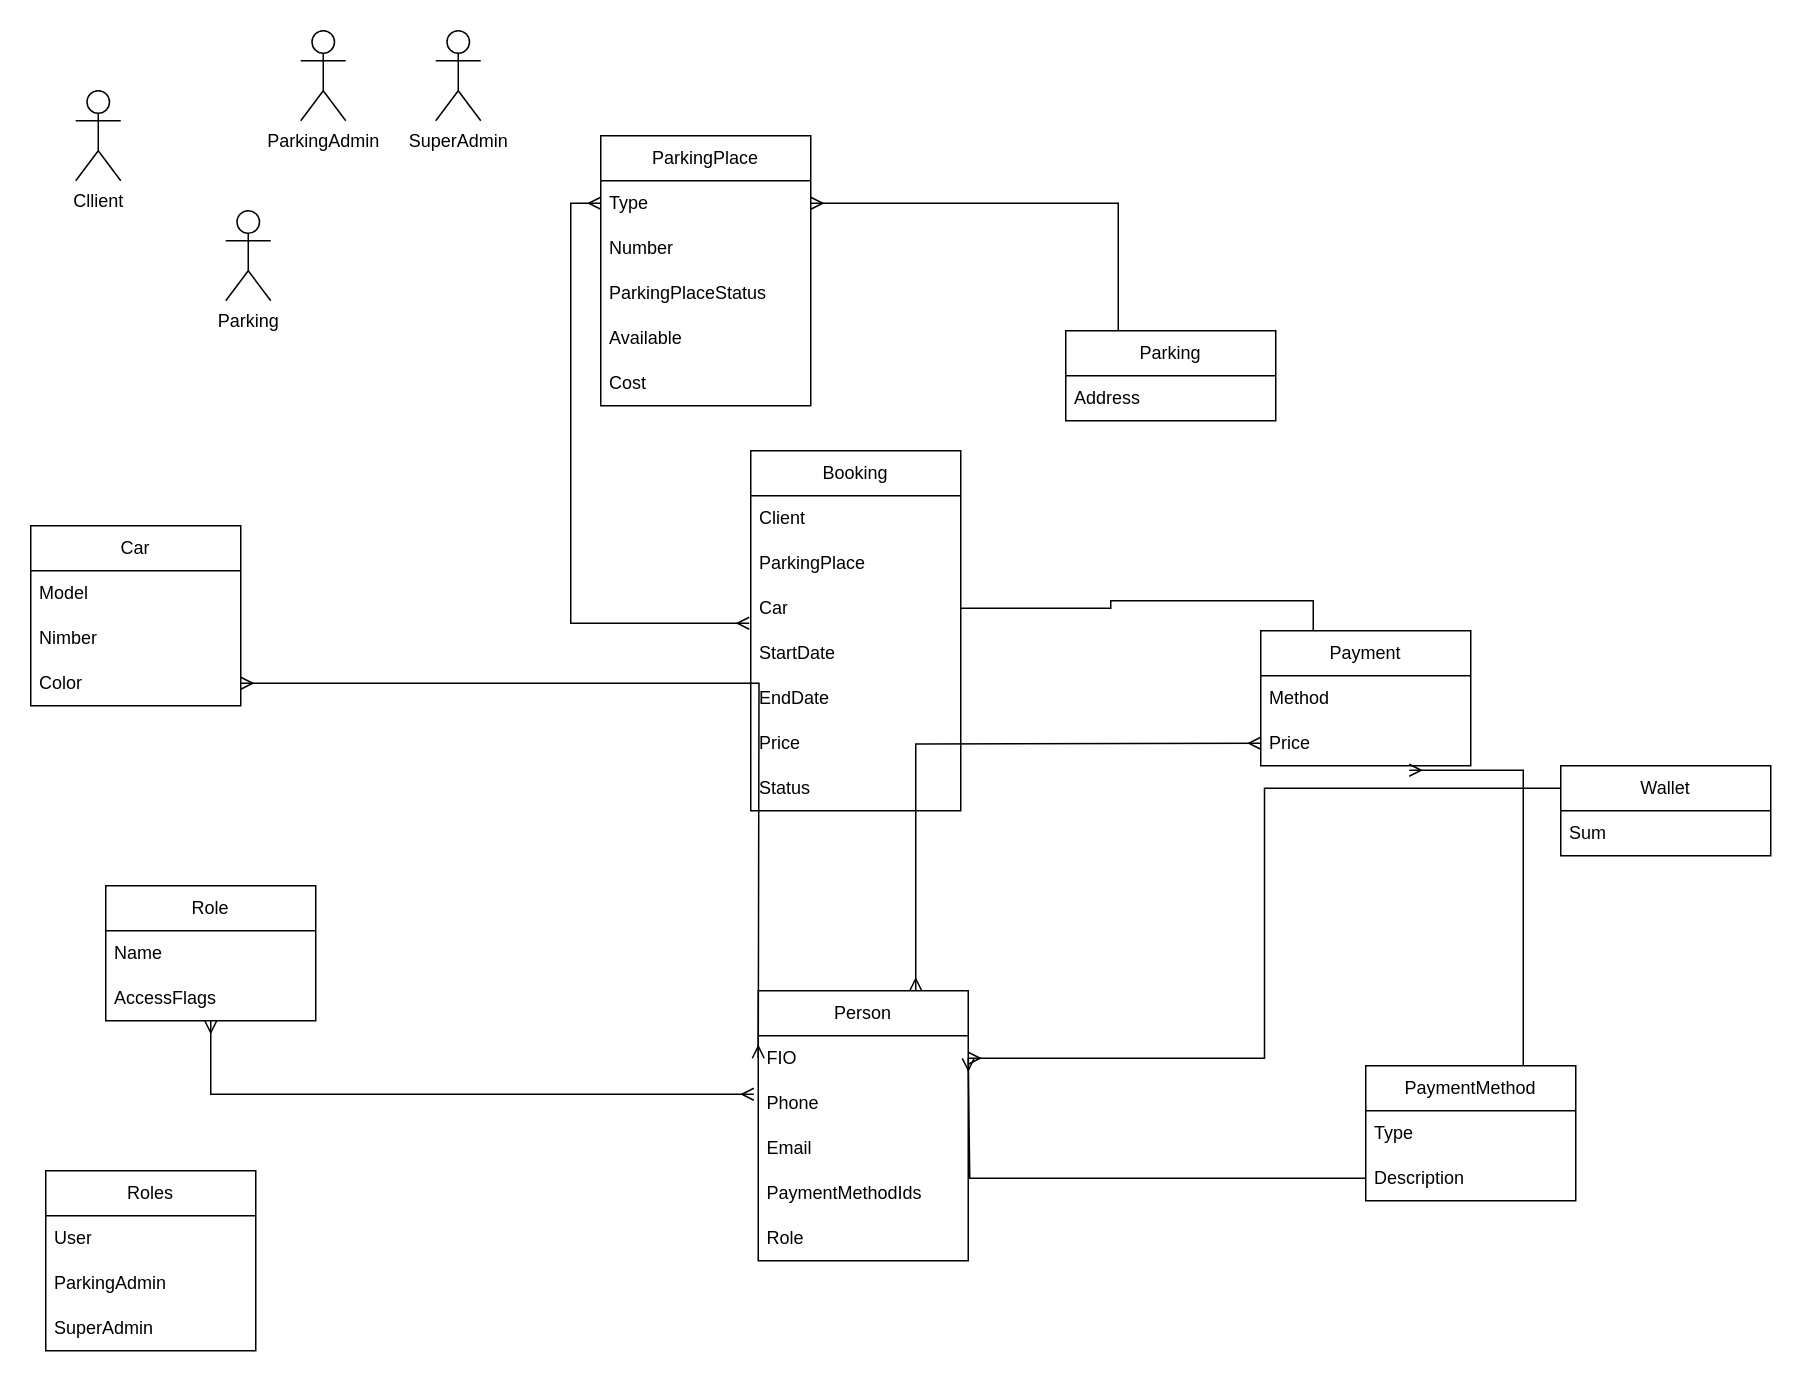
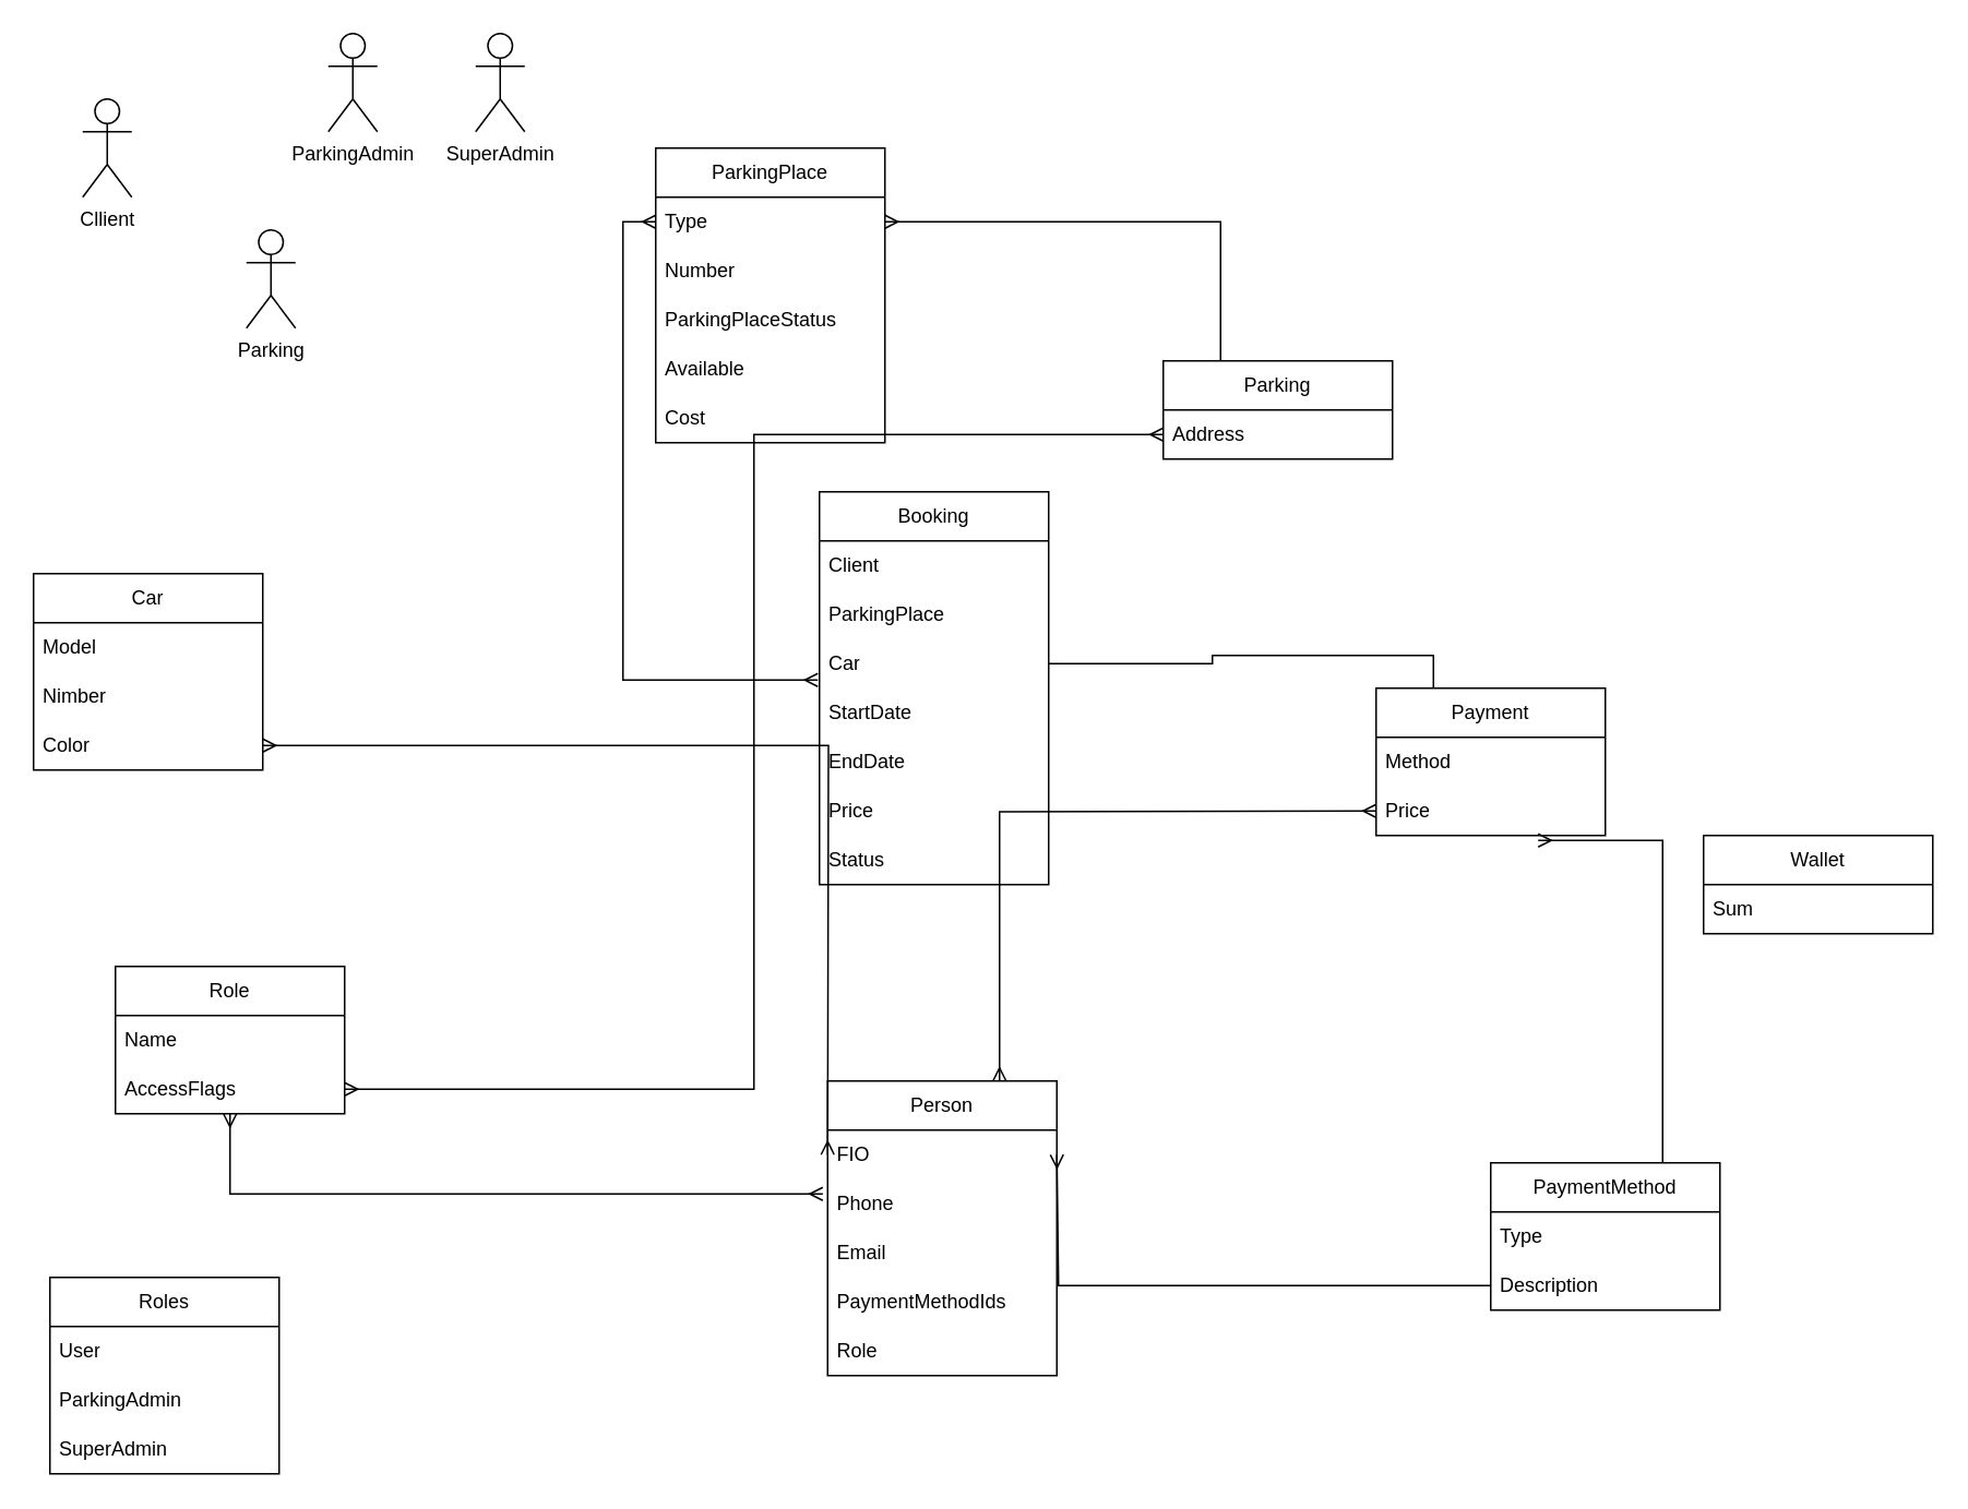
+ <mxCell id="54" style="edgeStyle=orthogonalEdgeStyle;rounded=0;orthogonalLoop=1;jettySize=auto;html=1;exitX=1;exitY=0.5;exitDx=0;exitDy=0;endArrow=ERmany;endFill=0;startArrow=ERmany;startFill=0;" edge="1" parent="1" source="43" target="14"><mxGeometry relative="1" as="geometry" /></mxCell>
- <mxCell id="49" style="edgeStyle=orthogonalEdgeStyle;rounded=0;orthogonalLoop=1;jettySize=auto;html=1;exitX=1;exitY=0.5;exitDx=0;exitDy=0;entryX=0;entryY=0.25;entryDx=0;entryDy=0;startArrow=ERmany;startFill=0;endArrow=none;endFill=0;" edge="1" parent="1" source="16" target="47"><mxGeometry relative="1" as="geometry" /></mxCell>
